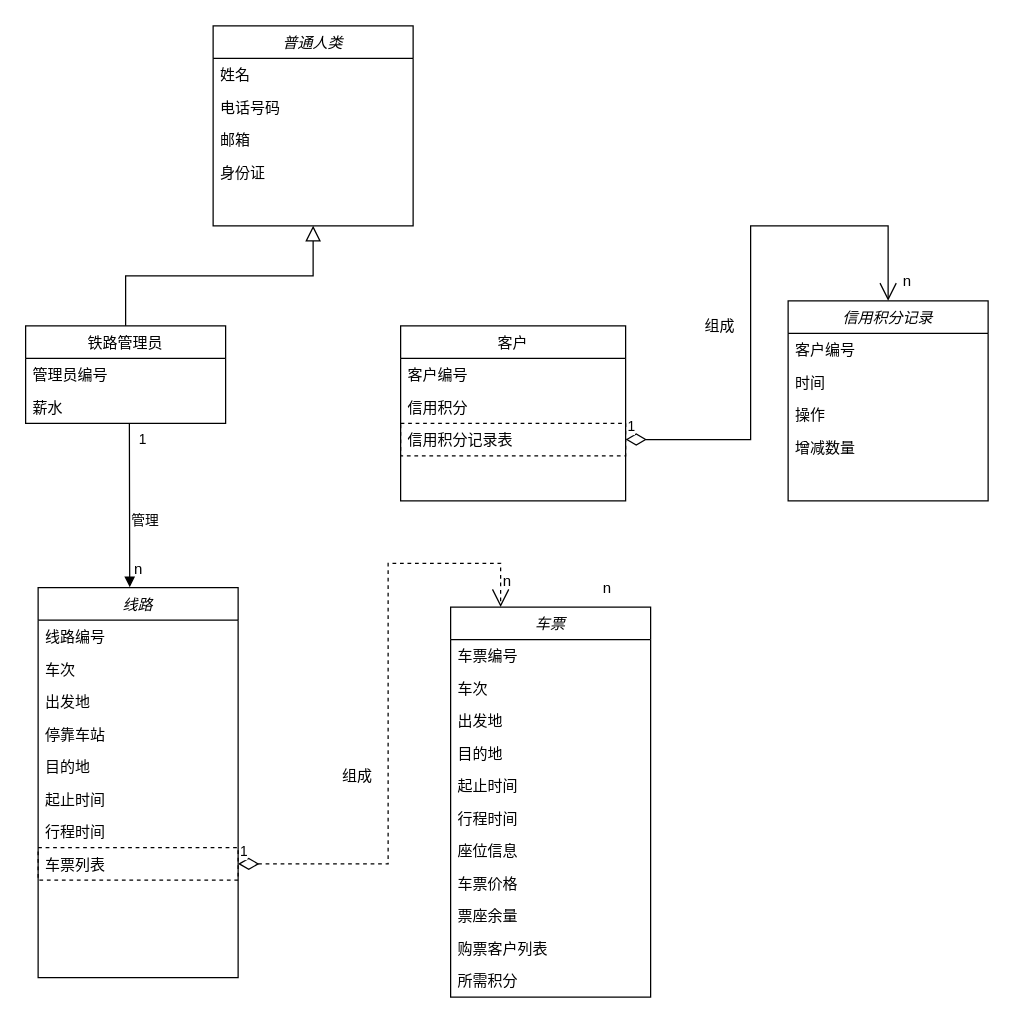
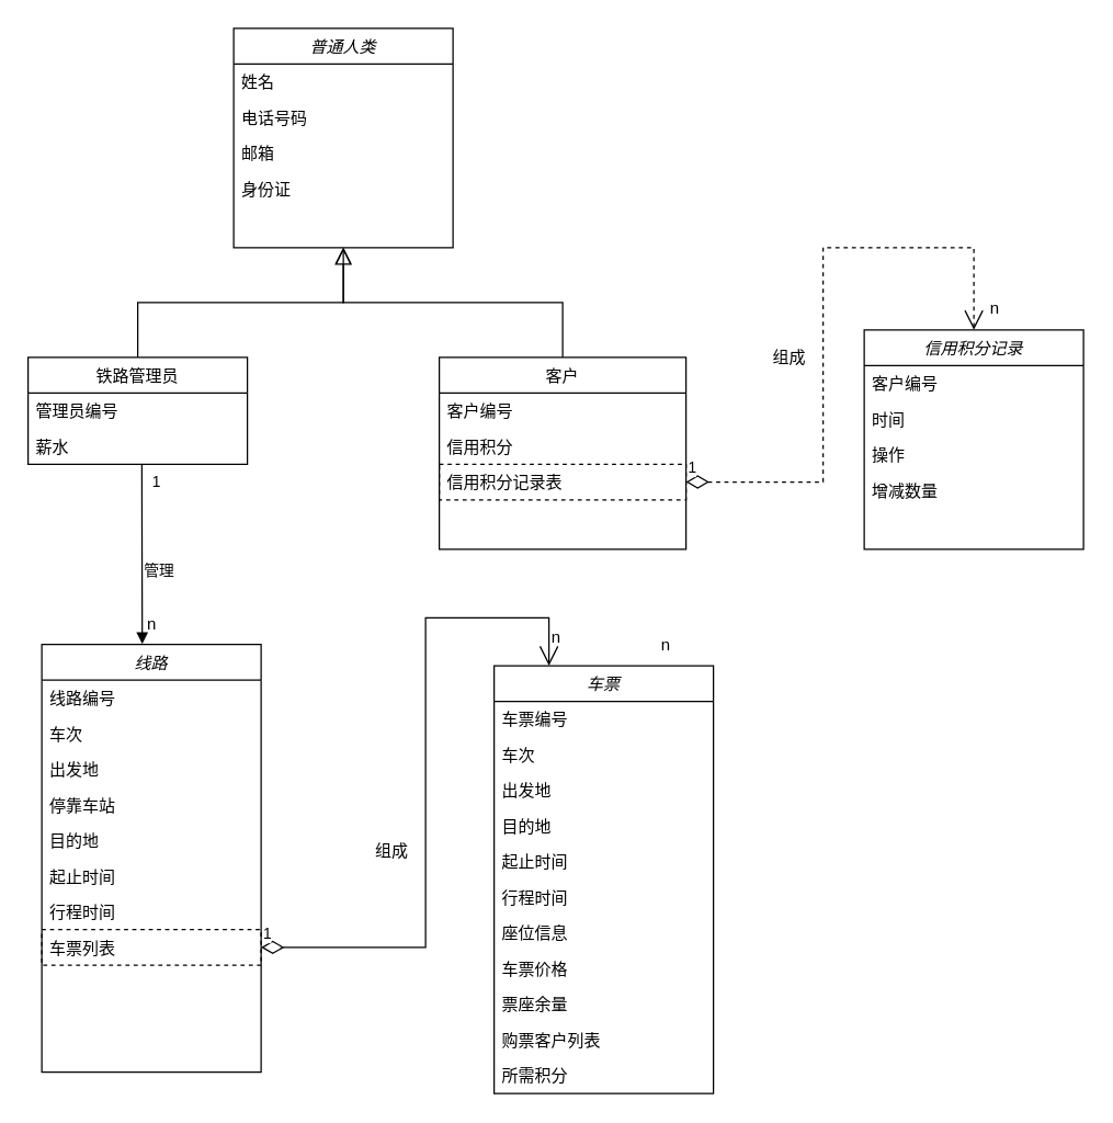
- <mxCell id="15" value="" style="endArrow=block;endSize=10;endFill=0;shadow=0;strokeWidth=1;rounded=0;edgeStyle=elbowEdgeStyle;elbow=vertical;" parent="1" source="12" target="2" edge="1"><mxGeometry width="160" relative="1" as="geometry"><mxPoint x="160" y="273" as="sourcePoint" /><mxPoint x="260" y="171" as="targetPoint" /></mxGeometry></mxCell>
+ <mxCell id="15" value="" style="endArrow=open;endSize=10;endFill=0;shadow=0;strokeWidth=1;rounded=0;edgeStyle=elbowEdgeStyle;elbow=vertical;" parent="1" source="12" target="2" edge="1"><mxGeometry width="160" relative="1" as="geometry"><mxPoint x="160" y="273" as="sourcePoint" /><mxPoint x="260" y="171" as="targetPoint" /></mxGeometry></mxCell>
+ <mxCell id="11" value="" style="endArrow=block;endSize=10;endFill=0;shadow=0;strokeWidth=1;rounded=0;edgeStyle=elbowEdgeStyle;elbow=vertical;" parent="1" source="7" target="2" edge="1"><mxGeometry width="160" relative="1" as="geometry"><mxPoint x="150" y="103" as="sourcePoint" /><mxPoint x="150" y="103" as="targetPoint" /></mxGeometry></mxCell>
- <mxCell id="45" value="1" style="endArrow=open;html=1;endSize=12;startArrow=diamondThin;startSize=14;startFill=0;edgeStyle=orthogonalEdgeStyle;align=left;verticalAlign=bottom;rounded=0;entryX=0.5;entryY=0;entryDx=0;entryDy=0;exitX=1;exitY=0.5;exitDx=0;exitDy=0;" edge="1" parent="44" source="10" target="28"><mxGeometry x="-1" y="1" relative="1" as="geometry"><mxPoint x="-60" y="171" as="sourcePoint" /><mxPoint x="80" as="targetPoint" /><Array as="points"><mxPoint x="50" y="171" /><mxPoint x="50" /><mxPoint x="160" /></Array><mxPoint as="offset" /></mxGeometry></mxCell>
+ <mxCell id="45" value="1" style="endArrow=open;html=1;endSize=12;startArrow=diamondThin;startSize=14;startFill=0;edgeStyle=orthogonalEdgeStyle;align=left;verticalAlign=bottom;rounded=0;entryX=0.5;entryY=0;entryDx=0;entryDy=0;exitX=1;exitY=0.5;exitDx=0;exitDy=0;dashed=1;" edge="1" parent="44" source="10" target="28"><mxGeometry x="-1" y="1" relative="1" as="geometry"><mxPoint x="-60" y="171" as="sourcePoint" /><mxPoint x="80" as="targetPoint" /><Array as="points"><mxPoint x="50" y="171" /><mxPoint x="50" /><mxPoint x="160" /></Array><mxPoint as="offset" /></mxGeometry></mxCell>
- <mxCell id="50" value="1" style="endArrow=open;html=1;endSize=12;startArrow=diamondThin;startSize=14;startFill=0;edgeStyle=orthogonalEdgeStyle;align=left;verticalAlign=bottom;rounded=0;entryX=0.25;entryY=0;entryDx=0;entryDy=0;exitX=1;exitY=0.5;exitDx=0;exitDy=0;dashed=1;" edge="1" parent="49" source="43" target="16"><mxGeometry x="-1" y="1" relative="1" as="geometry"><mxPoint x="-110" y="261" as="sourcePoint" /><mxPoint x="30" y="90" as="targetPoint" /><Array as="points"><mxPoint y="241" /><mxPoint /><mxPoint x="90" /></Array><mxPoint as="offset" /></mxGeometry></mxCell>
+ <mxCell id="50" value="1" style="endArrow=open;html=1;endSize=12;startArrow=diamondThin;startSize=14;startFill=0;edgeStyle=orthogonalEdgeStyle;align=left;verticalAlign=bottom;rounded=0;entryX=0.25;entryY=0;entryDx=0;entryDy=0;exitX=1;exitY=0.5;exitDx=0;exitDy=0;" edge="1" parent="49" source="43" target="16"><mxGeometry x="-1" y="1" relative="1" as="geometry"><mxPoint x="-110" y="261" as="sourcePoint" /><mxPoint x="30" y="90" as="targetPoint" /><Array as="points"><mxPoint y="241" /><mxPoint /><mxPoint x="90" /></Array><mxPoint as="offset" /></mxGeometry></mxCell>
